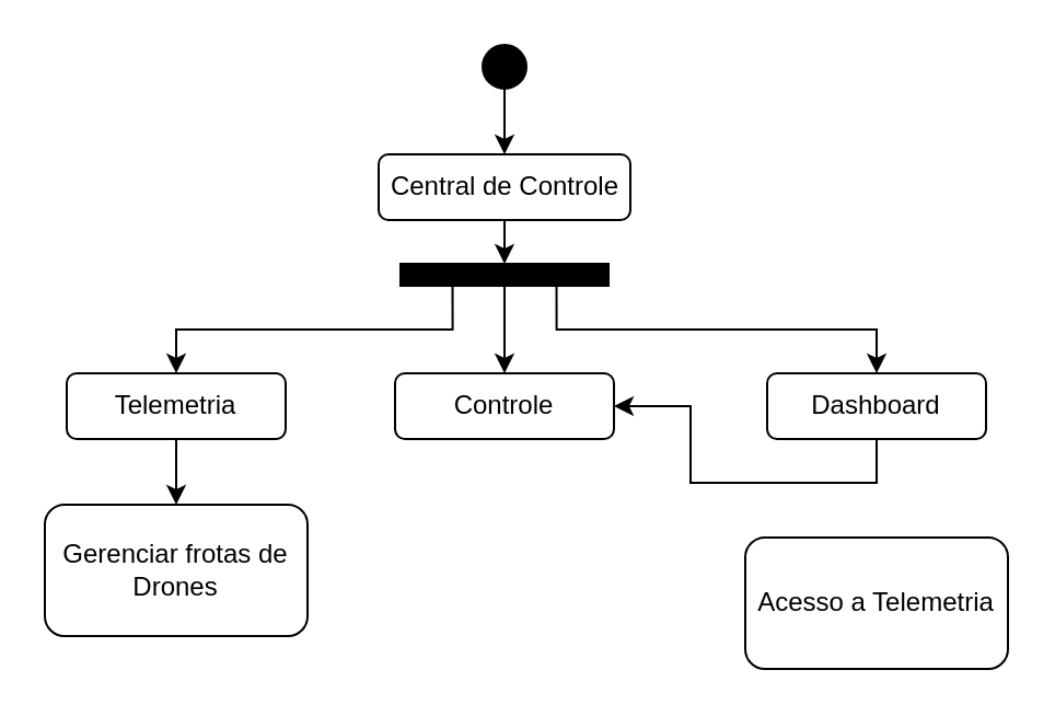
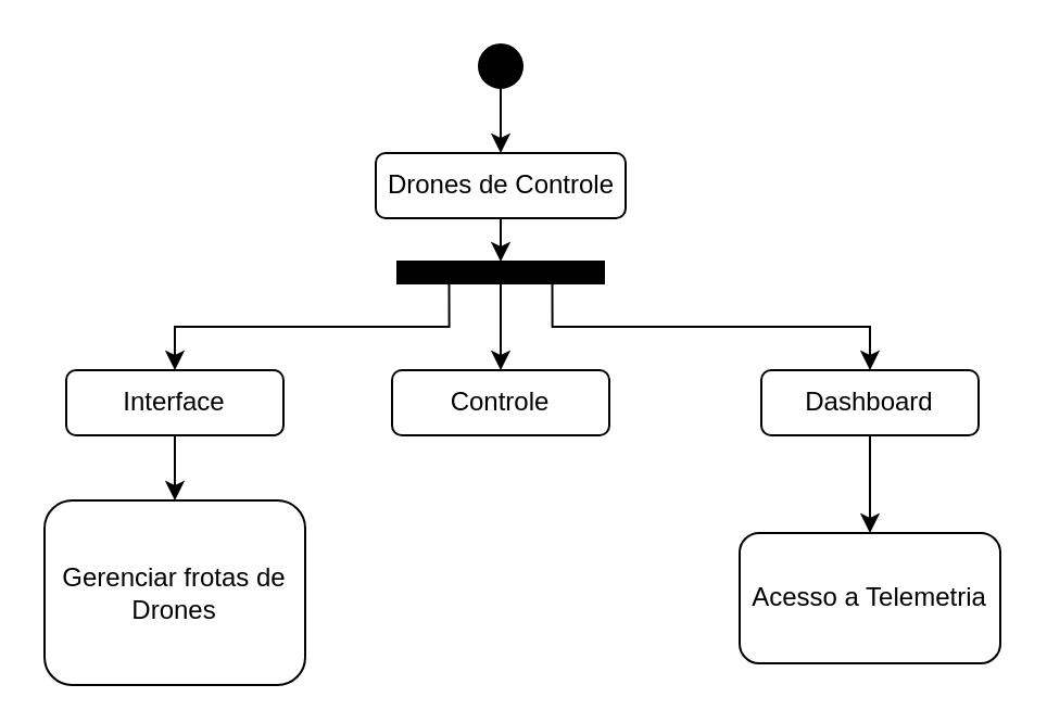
- <mxCell id="11" value="&lt;div&gt;&lt;span style=&quot;background-color: transparent; color: light-dark(rgb(0, 0, 0), rgb(255, 255, 255));&quot;&gt;Central de Controle&lt;/span&gt;&lt;/div&gt;" style="rounded=1;whiteSpace=wrap;html=1;" vertex="1" parent="1"><mxGeometry x="172.5" y="70" width="115" height="30" as="geometry" /></mxCell>
+ <mxCell id="11" value="&lt;div&gt;&lt;span style=&quot;background-color: transparent; color: light-dark(rgb(0, 0, 0), rgb(255, 255, 255));&quot;&gt;Drones de Controle&lt;/span&gt;&lt;/div&gt;" style="rounded=1;whiteSpace=wrap;html=1;" vertex="1" parent="1"><mxGeometry x="172.5" y="70" width="115" height="30" as="geometry" /></mxCell>
- <mxCell id="5" value="Telemetria" style="rounded=1;whiteSpace=wrap;html=1;" vertex="1" parent="1"><mxGeometry x="30" y="170" width="100" height="30" as="geometry" /></mxCell>
+ <mxCell id="5" value="Interface" style="rounded=1;whiteSpace=wrap;html=1;" vertex="1" parent="1"><mxGeometry x="30" y="170" width="100" height="30" as="geometry" /></mxCell>
- <mxCell id="13" style="edgeStyle=orthogonalEdgeStyle;rounded=0;orthogonalLoop=1;jettySize=auto;html=1;exitX=0.5;exitY=1;exitDx=0;exitDy=0;" edge="1" parent="1" source="14" target="12"><mxGeometry relative="1" as="geometry" /></mxCell>
+ <mxCell id="13" style="edgeStyle=orthogonalEdgeStyle;rounded=0;orthogonalLoop=1;jettySize=auto;html=1;exitX=0.5;exitY=1;exitDx=0;exitDy=0;" edge="1" parent="1" source="14" target="16"><mxGeometry relative="1" as="geometry" /></mxCell>
- <mxCell id="15" value="Gerenciar frotas de Drones" style="rounded=1;whiteSpace=wrap;html=1;" vertex="1" parent="1"><mxGeometry x="20" y="230" width="120" height="60" as="geometry" /></mxCell>
+ <mxCell id="15" value="Gerenciar frotas de Drones" style="rounded=1;whiteSpace=wrap;html=1;" vertex="1" parent="1"><mxGeometry x="20" y="230" width="120" height="85" as="geometry" /></mxCell>
